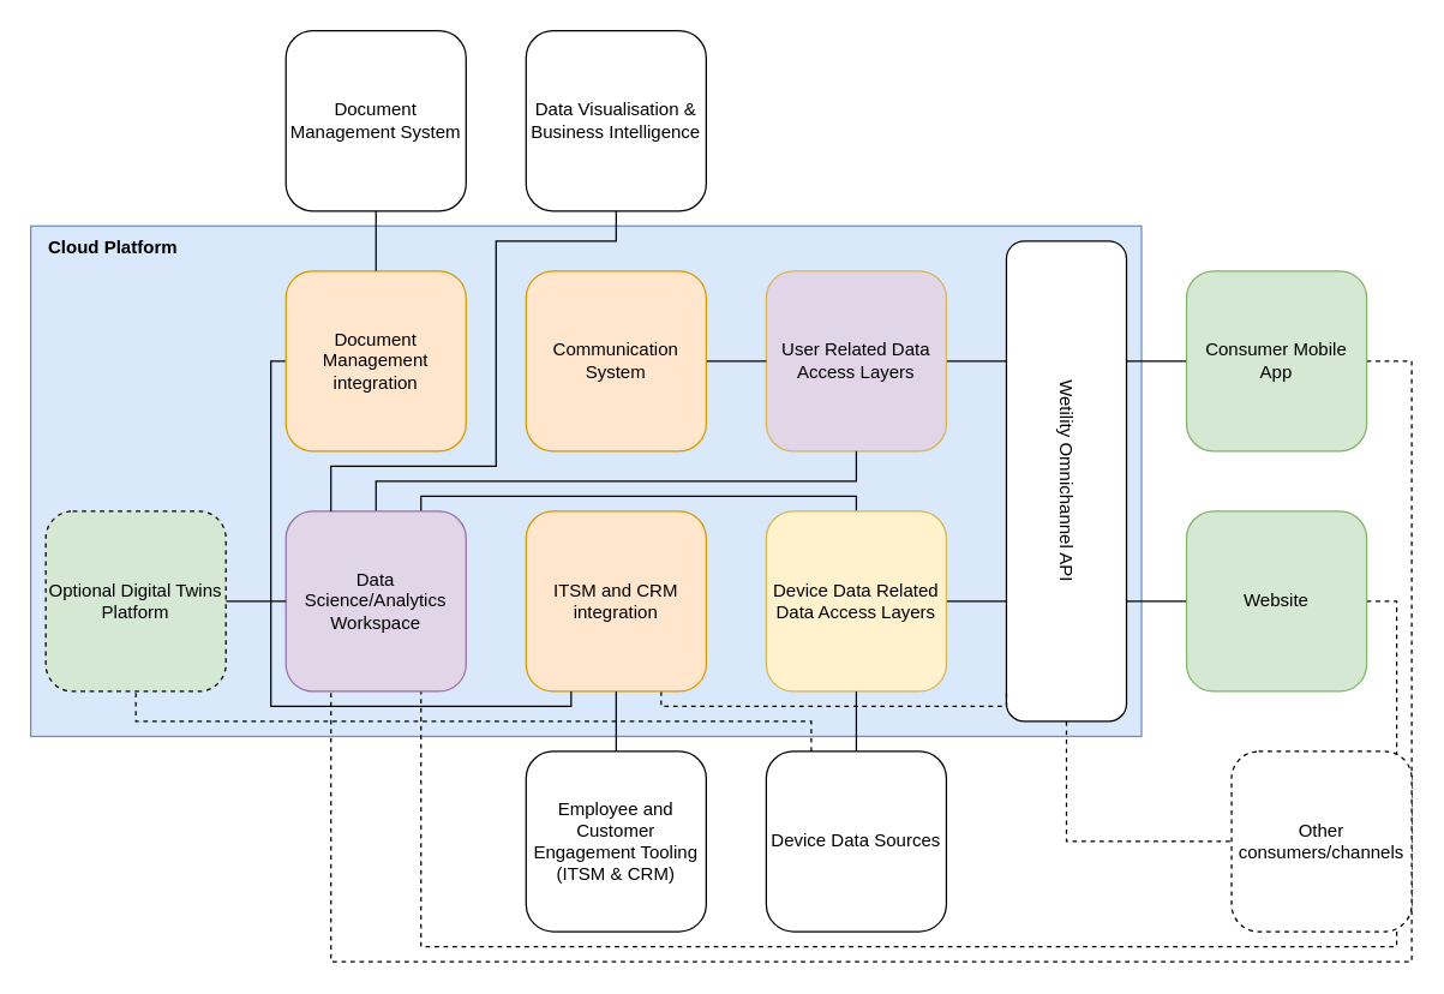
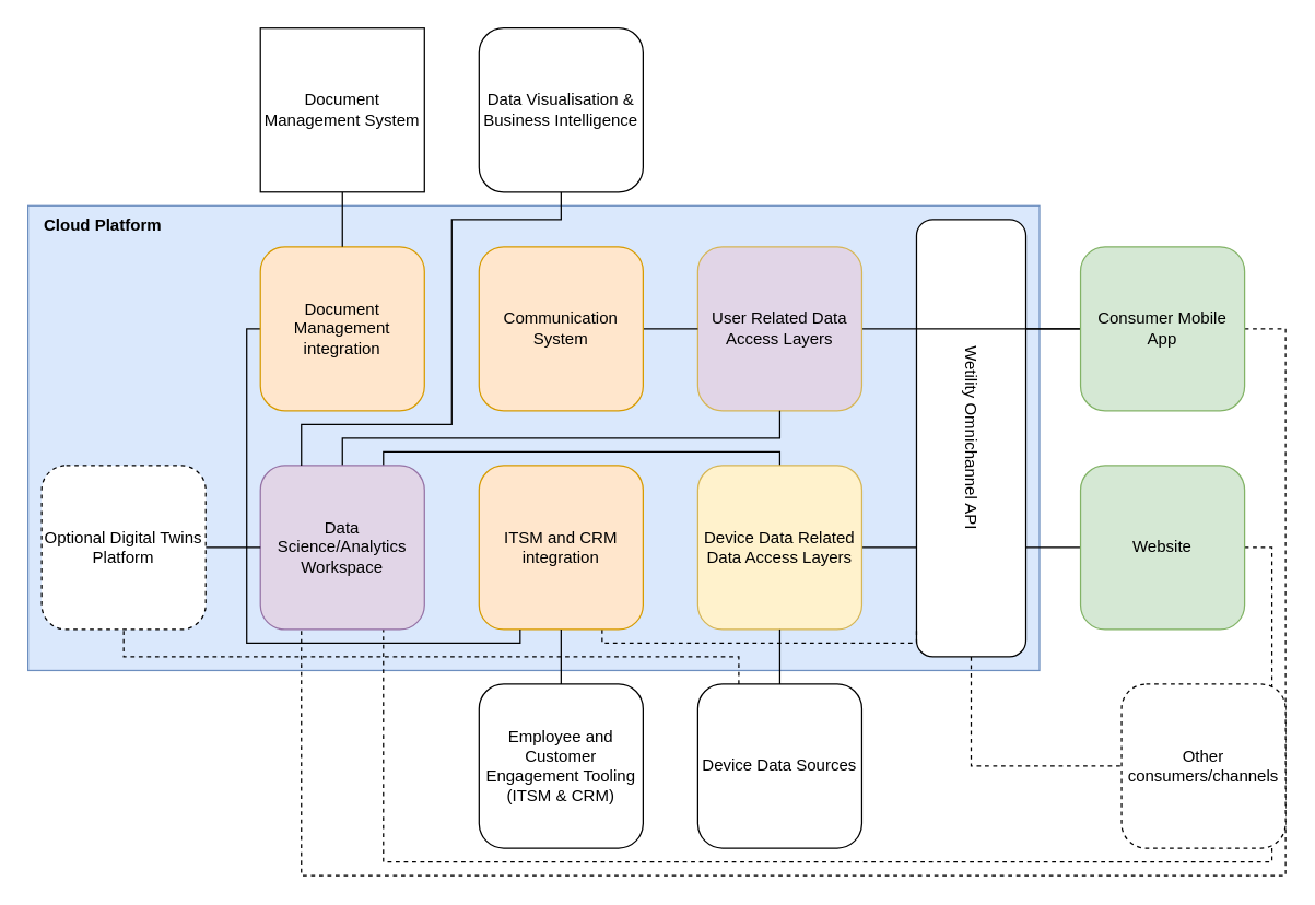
- <mxCell id="32" value="Document Management System" style="rounded=1;whiteSpace=wrap;html=1;" vertex="1" parent="1"><mxGeometry y="20" width="120" height="120" as="geometry" x="190" /></mxCell>
+ <mxCell id="32" value="Document Management System" style="whiteSpace=wrap;html=1;rounded=0;" vertex="1" parent="1"><mxGeometry y="20" width="120" height="120" as="geometry" x="190" /></mxCell>
- <mxCell id="7" style="edgeStyle=orthogonalEdgeStyle;rounded=0;orthogonalLoop=1;jettySize=auto;html=1;exitX=1;exitY=0.5;exitDx=0;exitDy=0;entryX=0.25;entryY=1;entryDx=0;entryDy=0;endArrow=none;endFill=0;" edge="1" parent="1" source="8" target="6"><mxGeometry relative="1" as="geometry" /></mxCell>
+ <mxCell id="7" style="edgeStyle=orthogonalEdgeStyle;rounded=0;orthogonalLoop=1;jettySize=auto;html=1;exitX=1;exitY=0.5;exitDx=0;exitDy=0;endArrow=none;endFill=0;" edge="1" parent="1" source="8" target="15"><mxGeometry relative="1" as="geometry" /></mxCell>
- <mxCell id="25" value="Optional Digital Twins Platform" style="rounded=1;whiteSpace=wrap;html=1;dashed=1;fillColor=#d5e8d4;" vertex="1" parent="1"><mxGeometry x="30" y="340" width="120" height="120" as="geometry" /></mxCell>
+ <mxCell id="25" value="Optional Digital Twins Platform" style="rounded=1;whiteSpace=wrap;html=1;dashed=1;" vertex="1" parent="1"><mxGeometry x="30" y="340" width="120" height="120" as="geometry" /></mxCell>
